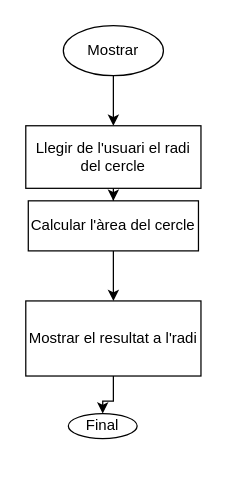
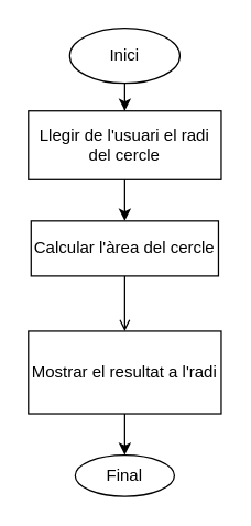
- <mxCell id="3" value="Mostrar" style="ellipse;whiteSpace=wrap;html=1;" vertex="1" parent="1"><mxGeometry x="50" y="20" width="80" height="40" as="geometry" /></mxCell>
+ <mxCell id="3" value="Inici" style="ellipse;whiteSpace=wrap;html=1;" vertex="1" parent="1"><mxGeometry x="50" y="20" width="80" height="40" as="geometry" /></mxCell>
- <mxCell id="5" value="Llegir de l'usuari el radi del cercle" style="rounded=0;whiteSpace=wrap;html=1;" vertex="1" parent="1"><mxGeometry x="20" y="100" width="140" height="50" as="geometry" /></mxCell>
+ <mxCell id="5" value="Llegir de l'usuari el radi del cercle" style="rounded=0;whiteSpace=wrap;html=1;" vertex="1" parent="1"><mxGeometry x="20" y="80" width="140" height="50" as="geometry" /></mxCell>
- <mxCell id="6" value="" style="edgeStyle=orthogonalEdgeStyle;rounded=0;orthogonalLoop=1;jettySize=auto;html=1;" edge="1" parent="1" source="7" target="9"><mxGeometry relative="1" as="geometry" /></mxCell>
+ <mxCell id="6" value="" style="edgeStyle=orthogonalEdgeStyle;rounded=0;orthogonalLoop=1;jettySize=auto;html=1;endArrow=open;" edge="1" parent="1" source="7" target="9"><mxGeometry relative="1" as="geometry" /></mxCell>
- <mxCell id="10" value="Final" style="ellipse;whiteSpace=wrap;html=1;" vertex="1" parent="1"><mxGeometry x="54" y="330" width="55" height="20" as="geometry" /></mxCell>
+ <mxCell id="10" value="Final" style="ellipse;whiteSpace=wrap;html=1;" vertex="1" parent="1"><mxGeometry x="54" y="330" width="72" height="30" as="geometry" /></mxCell>
